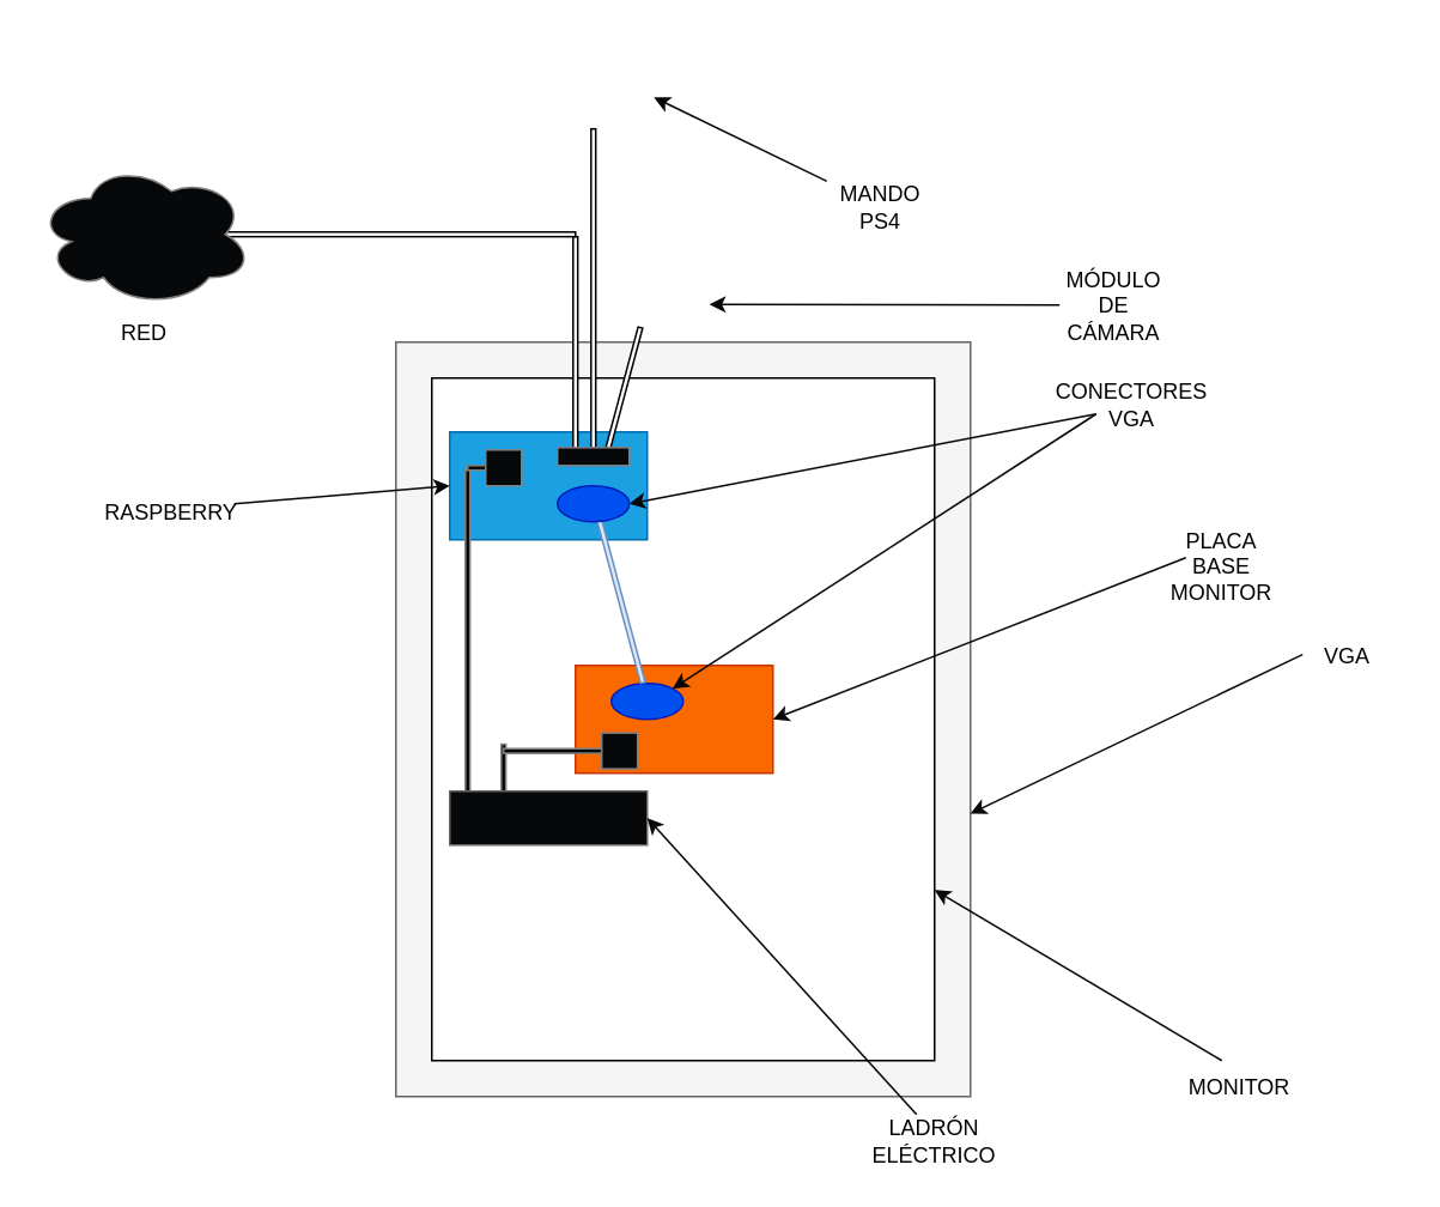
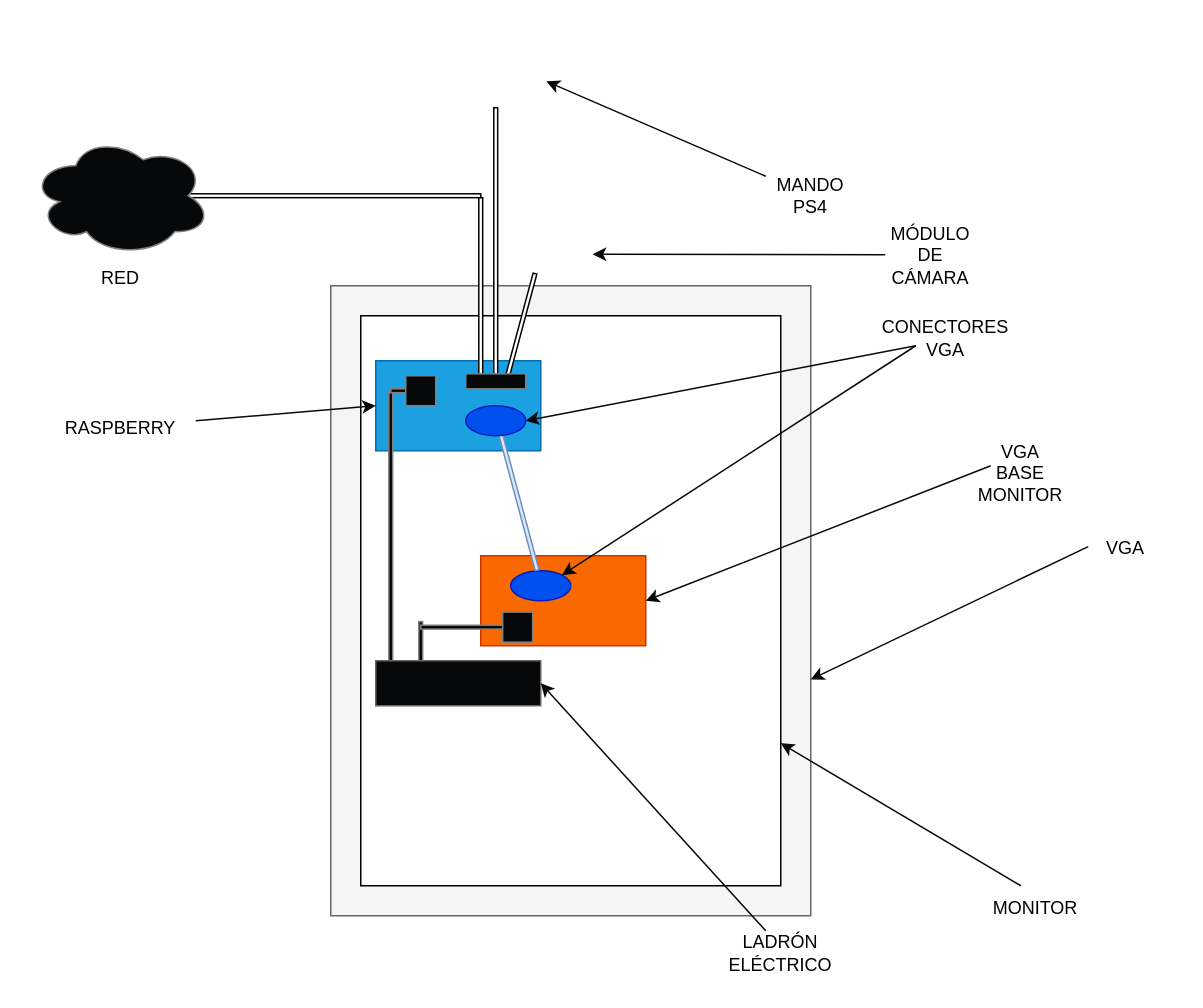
- <mxCell id="28" value="MANDO PS4" style="text;html=1;strokeColor=none;fillColor=none;align=center;verticalAlign=middle;whiteSpace=wrap;rounded=0;" vertex="1" parent="1"><mxGeometry x="460" y="100" width="60" height="30" as="geometry" /></mxCell>
+ <mxCell id="28" value="MANDO PS4" style="text;html=1;strokeColor=none;fillColor=none;align=center;verticalAlign=middle;whiteSpace=wrap;rounded=0;" vertex="1" parent="1"><mxGeometry x="510" y="115" width="60" height="30" as="geometry" /></mxCell>
- <mxCell id="32" value="RASPBERRY" style="text;html=1;strokeColor=none;fillColor=none;align=center;verticalAlign=middle;whiteSpace=wrap;rounded=0;" vertex="1" parent="1"><mxGeometry x="65" y="270" width="60" height="30" as="geometry" /></mxCell>
+ <mxCell id="32" value="RASPBERRY" style="text;html=1;strokeColor=none;fillColor=none;align=center;verticalAlign=middle;whiteSpace=wrap;rounded=0;" vertex="1" parent="1"><mxGeometry x="50" y="270" width="60" height="30" as="geometry" /></mxCell>
- <mxCell id="23" value="PLACA BASE MONITOR" style="text;html=1;strokeColor=none;fillColor=none;align=center;verticalAlign=middle;whiteSpace=wrap;rounded=0;" vertex="1" parent="1"><mxGeometry x="650" y="300" width="60" height="30" as="geometry" /></mxCell>
+ <mxCell id="23" value="VGA BASE MONITOR" style="text;html=1;strokeColor=none;fillColor=none;align=center;verticalAlign=middle;whiteSpace=wrap;rounded=0;" vertex="1" parent="1"><mxGeometry x="650" y="300" width="60" height="30" as="geometry" /></mxCell>
